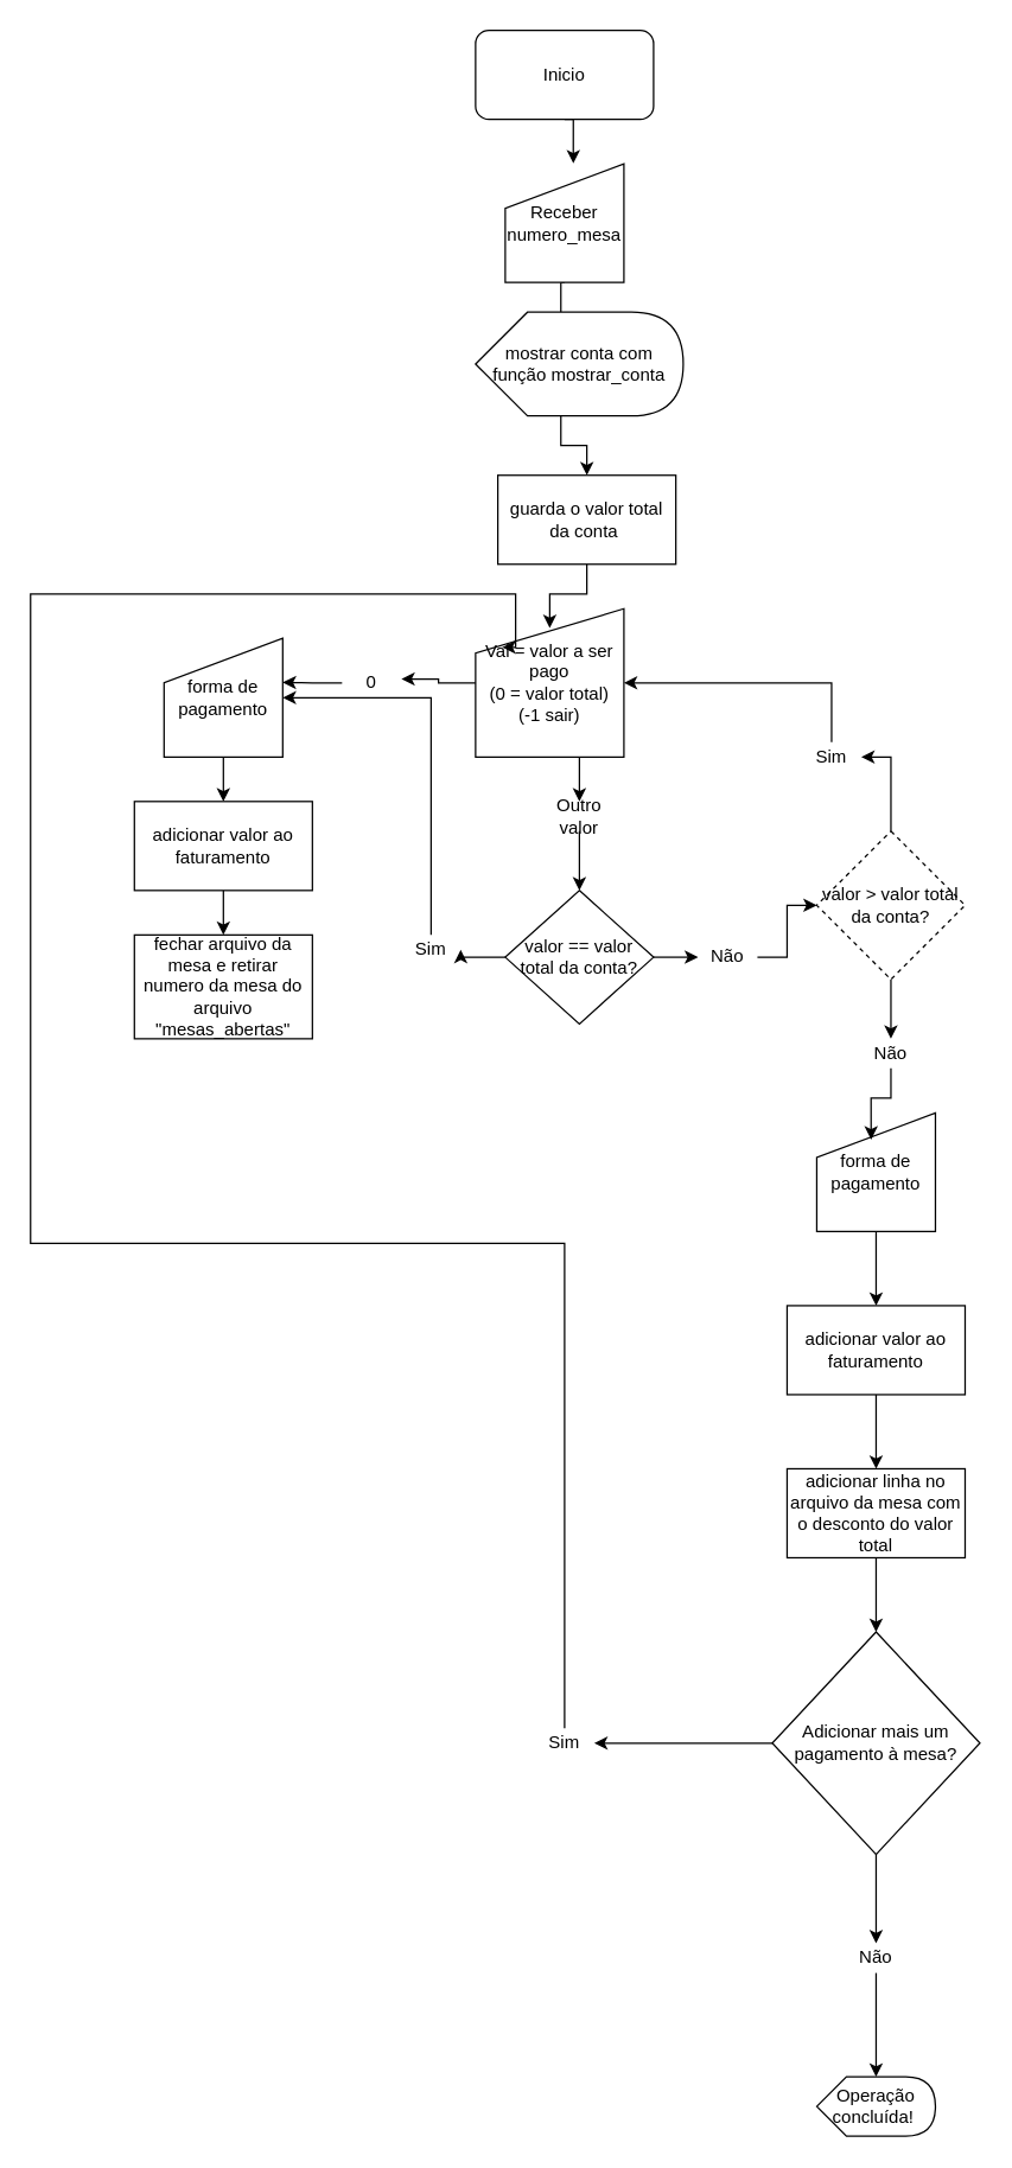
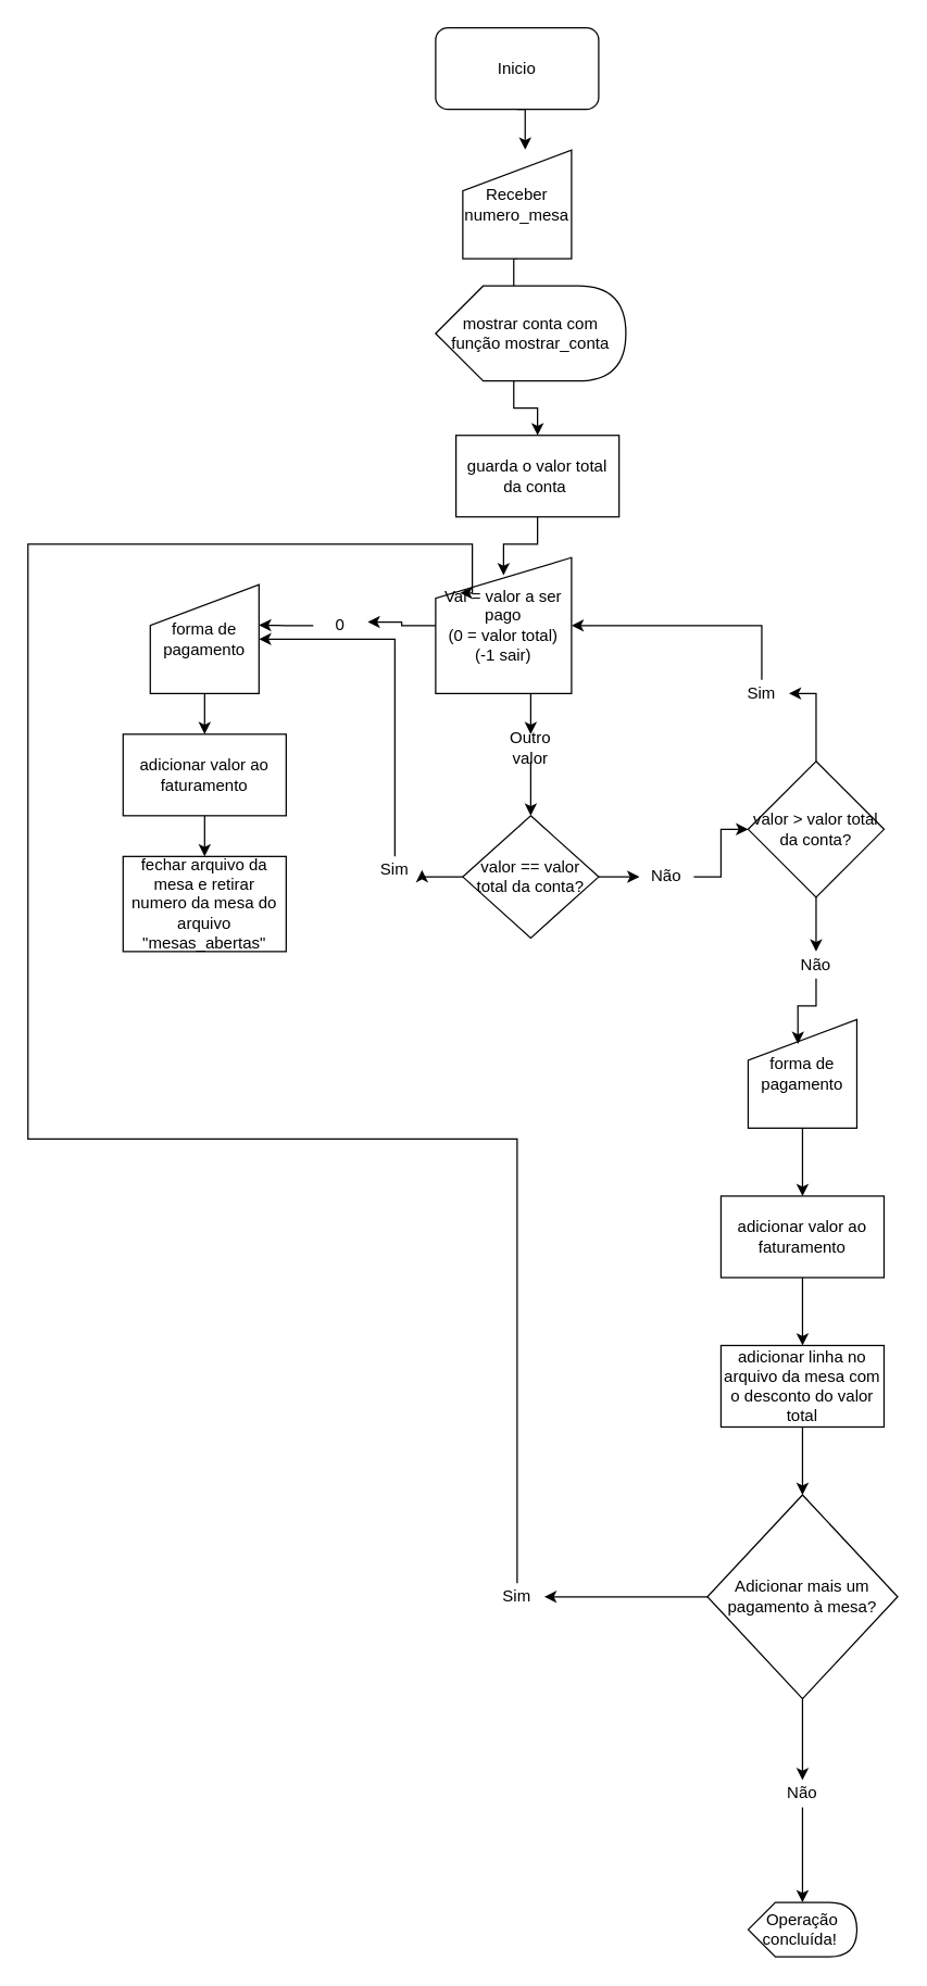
- <mxCell id="36" value="valor &amp;gt; valor total da conta?" style="rhombus;whiteSpace=wrap;html=1;dashed=1;" parent="1" vertex="1"><mxGeometry x="550" y="560" width="100" height="100" as="geometry" /></mxCell>
+ <mxCell id="36" value="valor &amp;gt; valor total da conta?" style="rhombus;whiteSpace=wrap;html=1;" parent="1" vertex="1"><mxGeometry x="550" y="560" width="100" height="100" as="geometry" /></mxCell>
